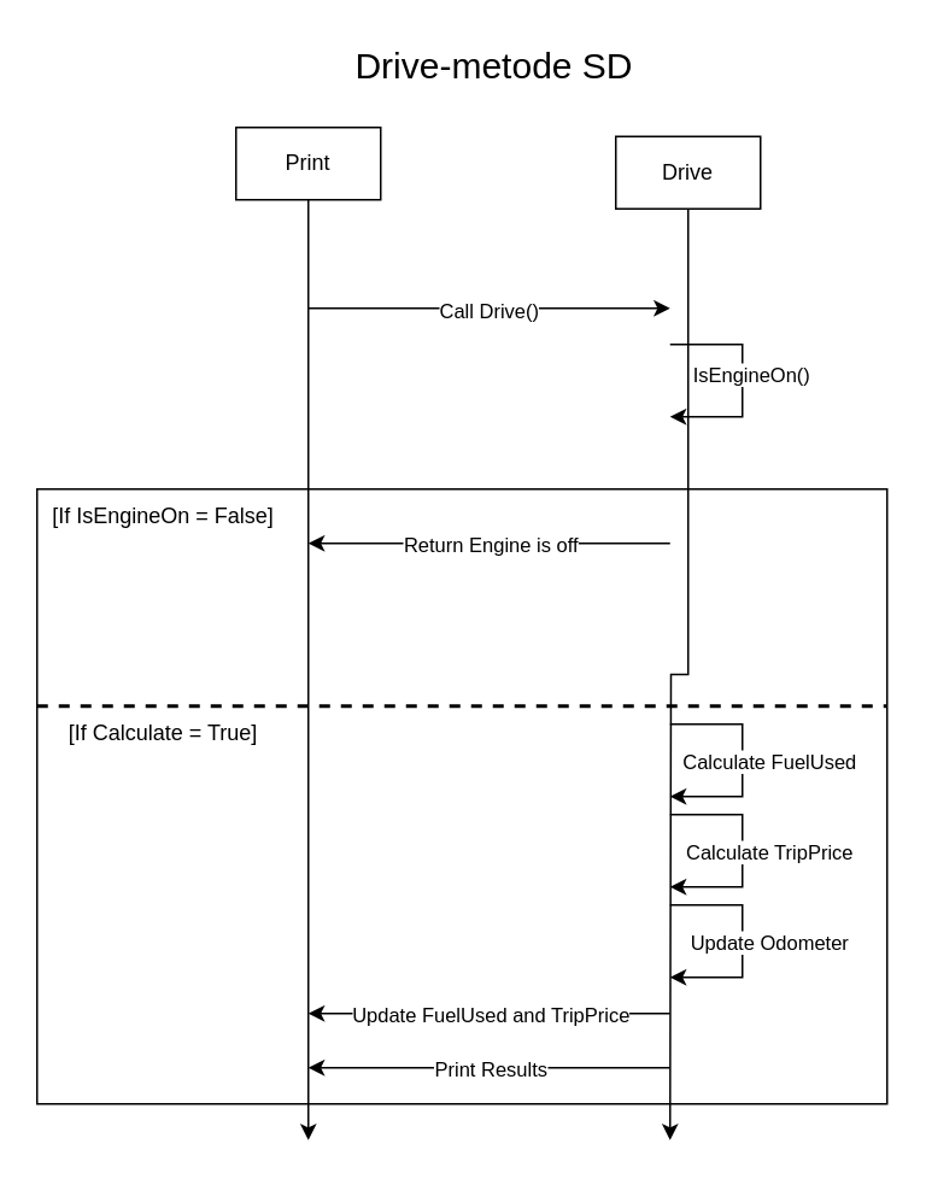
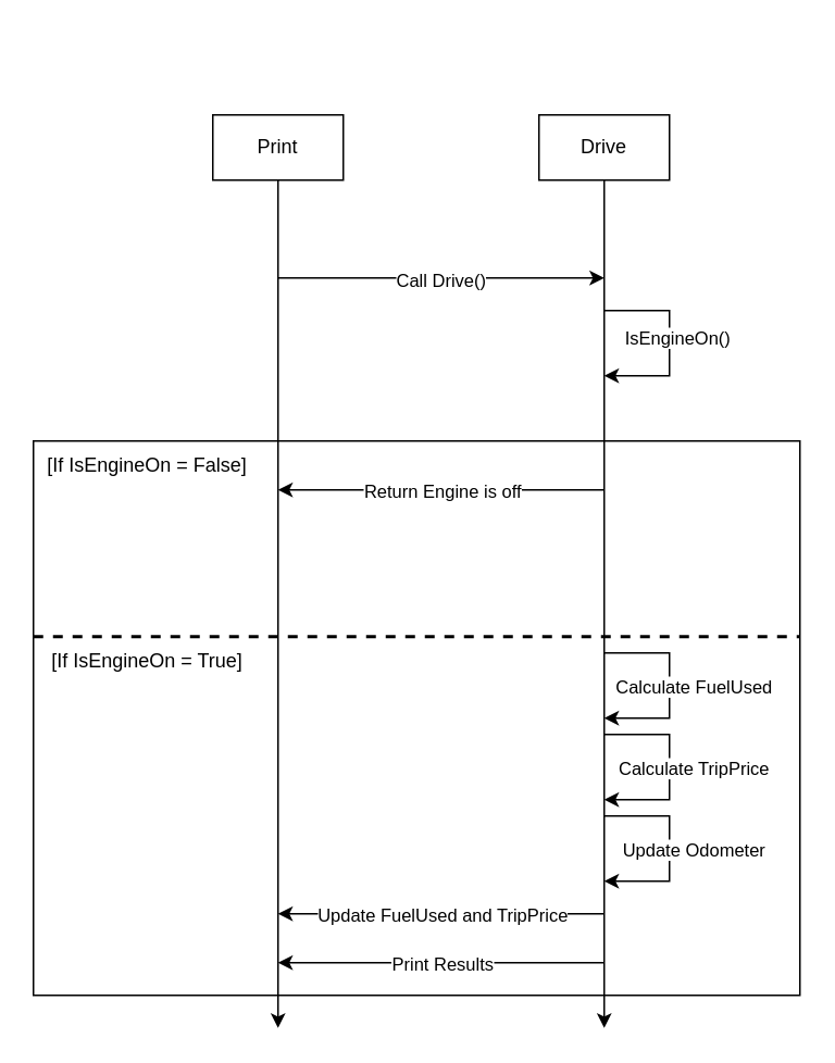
- <mxCell id="3" value="&lt;font style=&quot;font-size: 20px;&quot;&gt;Drive-metode SD&lt;/font&gt;" style="text;html=1;align=center;verticalAlign=middle;whiteSpace=wrap;rounded=0;" vertex="1" parent="1"><mxGeometry x="190" y="20" width="166" height="30" as="geometry" /></mxCell>
- <mxCell id="7" value="Drive" style="rounded=0;whiteSpace=wrap;html=1;" vertex="1" parent="1"><mxGeometry x="340" y="75" width="80" height="40" as="geometry" /></mxCell>
+ <mxCell id="7" value="Drive" style="rounded=0;whiteSpace=wrap;html=1;" vertex="1" parent="1"><mxGeometry x="330" y="70" width="80" height="40" as="geometry" /></mxCell>
- <mxCell id="16" value="[If Calculate = True]" style="text;html=1;align=center;verticalAlign=middle;whiteSpace=wrap;rounded=0;" vertex="1" parent="1"><mxGeometry x="20" y="390" width="140" height="30" as="geometry" /></mxCell>
+ <mxCell id="16" value="[If IsEngineOn = True]" style="text;html=1;align=center;verticalAlign=middle;whiteSpace=wrap;rounded=0;" vertex="1" parent="1"><mxGeometry x="20" y="390" width="140" height="30" as="geometry" /></mxCell>
